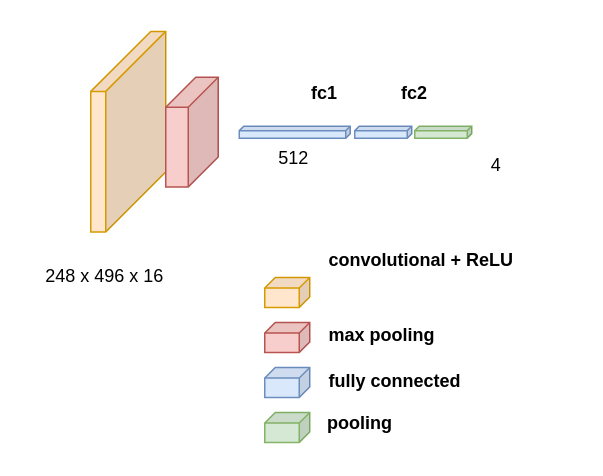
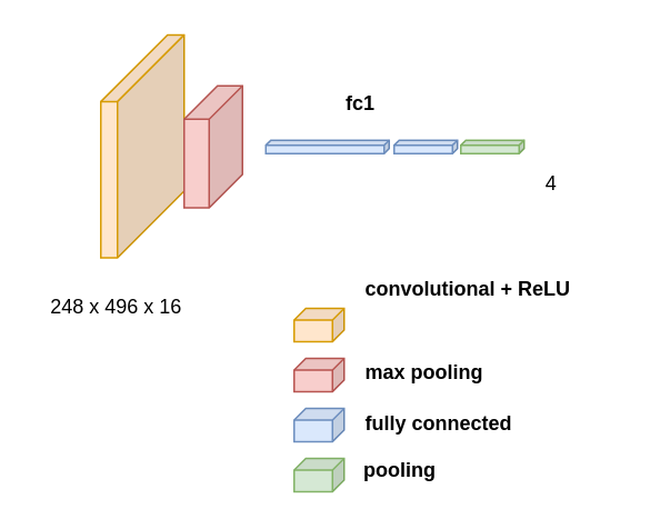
- <mxCell id="11" value="&lt;b&gt;fc2&lt;/b&gt;" style="text;html=1;strokeColor=none;fillColor=none;align=center;verticalAlign=middle;whiteSpace=wrap;rounded=0;" vertex="1" parent="1"><mxGeometry x="256" y="47.27" width="40" height="30" as="geometry" /></mxCell>
- <mxCell id="13" value="512" style="text;html=1;strokeColor=none;fillColor=none;align=center;verticalAlign=middle;whiteSpace=wrap;rounded=0;" vertex="1" parent="1"><mxGeometry x="157" y="97.6" width="77" height="15" as="geometry" /></mxCell>
